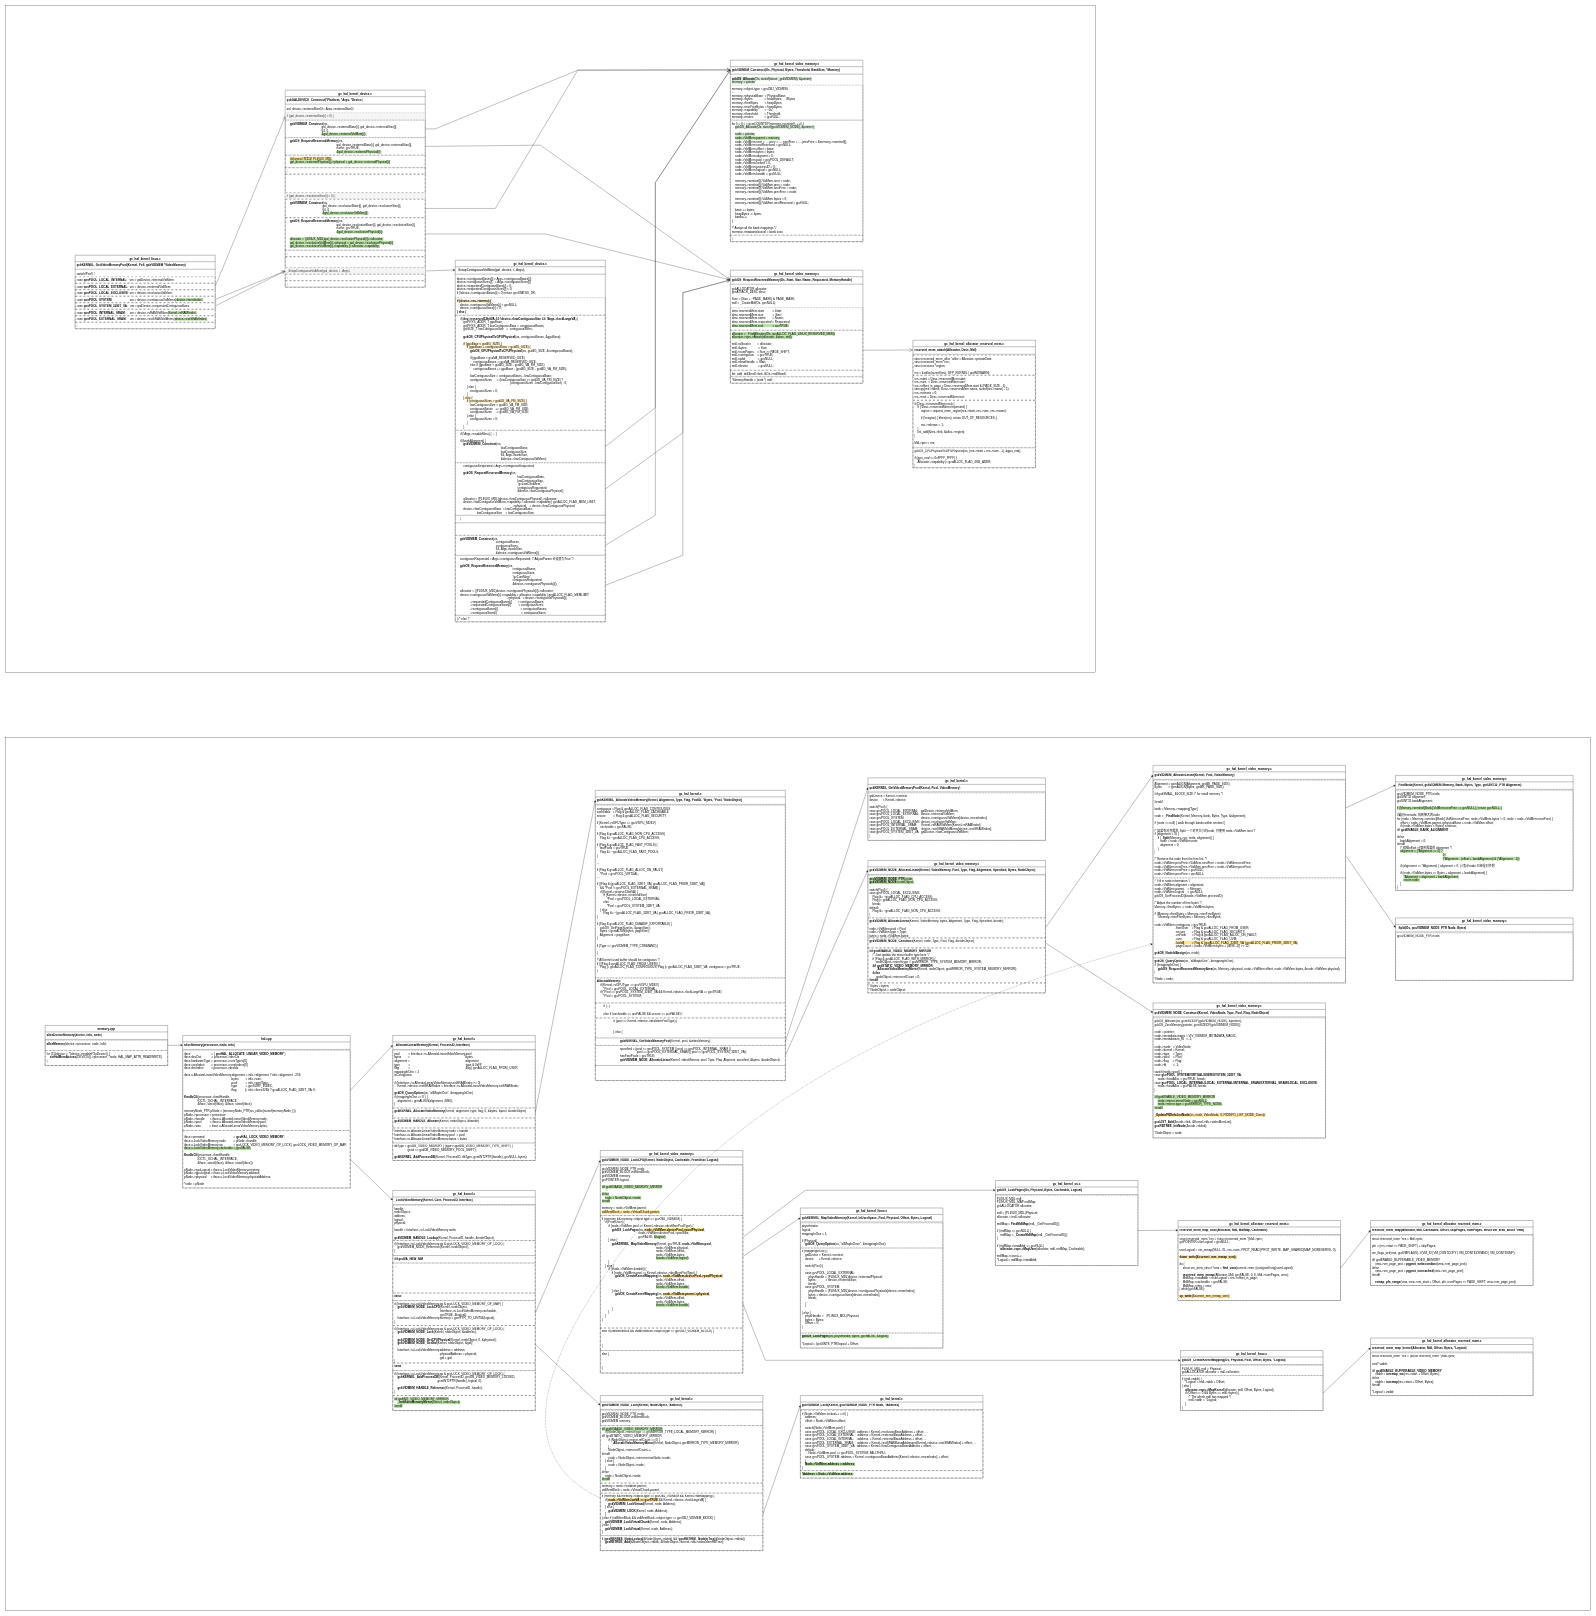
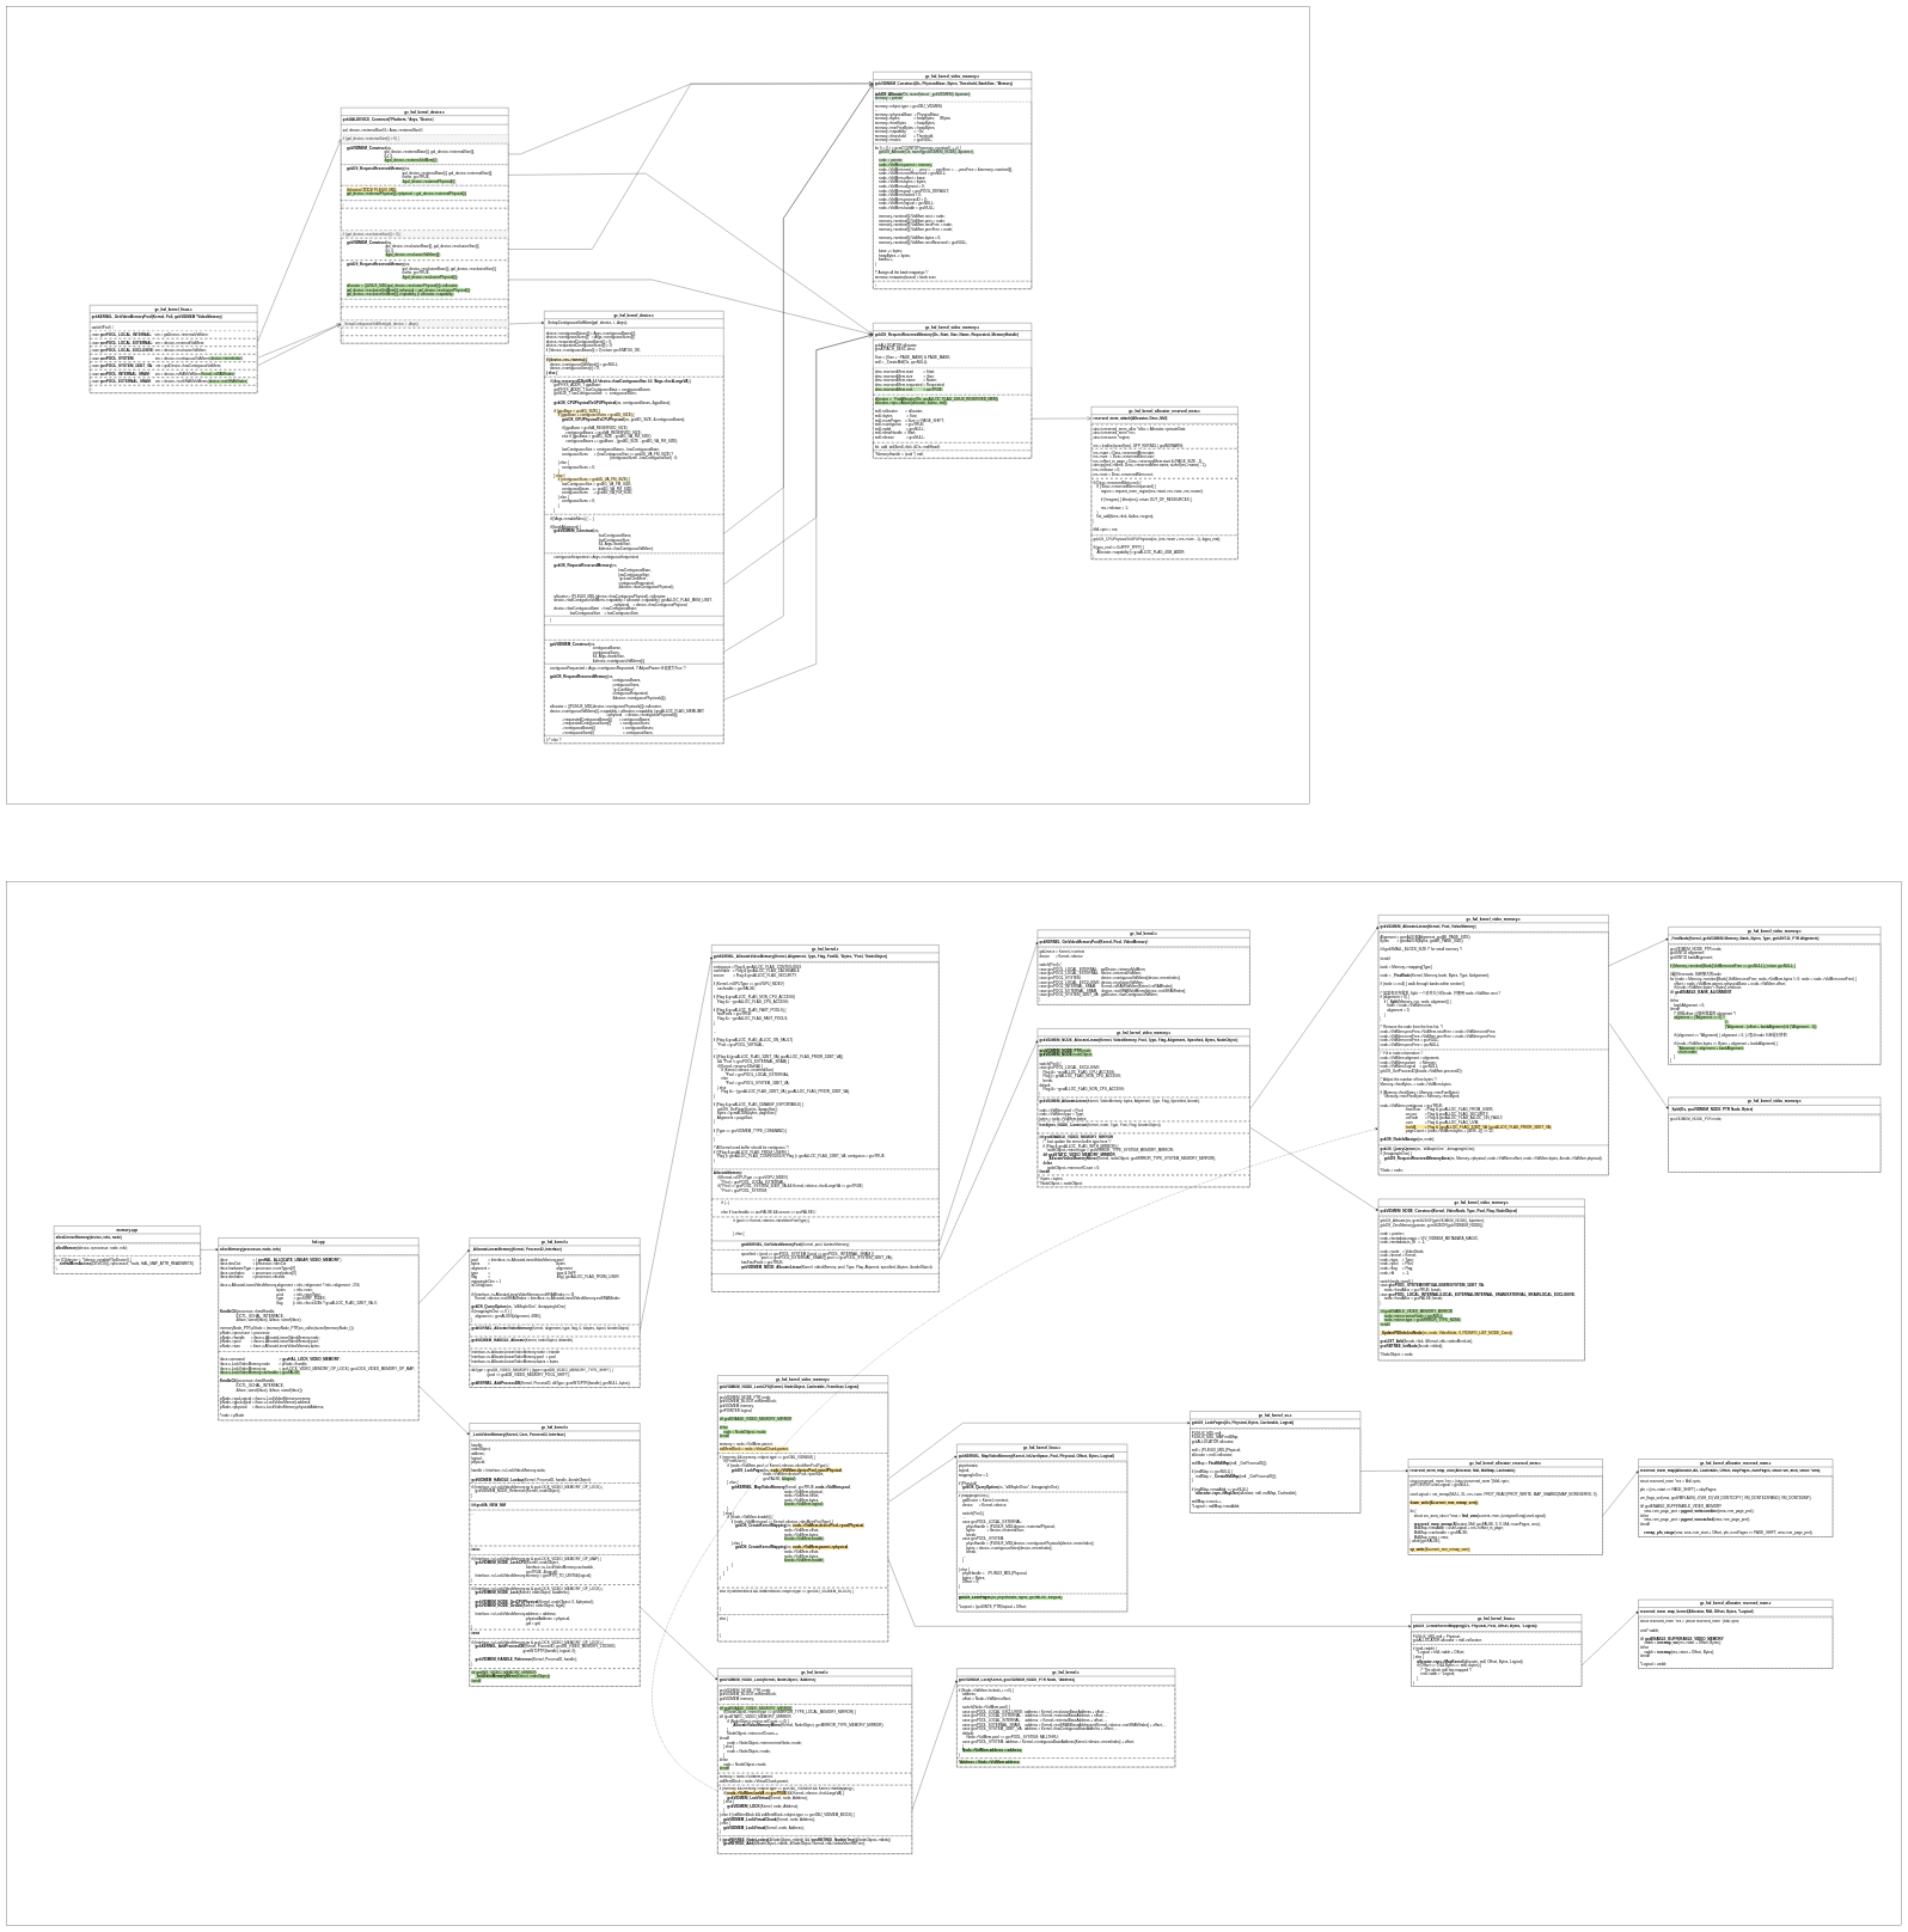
- <mxCell id="35" value="&lt;b&gt;gckVIDMEM_Construct(Os, Physical, Bytes, Threshold, BankSize, *Memory)&lt;/b&gt;" style="text;strokeColor=none;fillColor=none;align=left;verticalAlign=top;spacingLeft=4;spacingRight=4;overflow=hidden;rotatable=0;points=[[0,0.5],[1,0.5]];portConstraint=eastwest;whiteSpace=wrap;html=1;" parent="34" vertex="1"><mxGeometry y="26" width="530" height="26" as="geometry" /></mxCell>
+ <mxCell id="35" value="&lt;b&gt;gckVIDMEM_Construct(Os, PhysicalBase, Bytes, Threshold, BankSize, *Memory)&lt;/b&gt;" style="text;strokeColor=none;fillColor=none;align=left;verticalAlign=top;spacingLeft=4;spacingRight=4;overflow=hidden;rotatable=0;points=[[0,0.5],[1,0.5]];portConstraint=eastwest;whiteSpace=wrap;html=1;" parent="34" vertex="1"><mxGeometry y="26" width="530" height="26" as="geometry" /></mxCell>
- <mxCell id="11" value="case &lt;b&gt;gcvPOOL_SYSTEM_32BIT_VA&lt;/b&gt;:&amp;nbsp; &amp;nbsp;vm = galDevice-&amp;gt;requestedContiguousBaes;" style="text;strokeColor=default;fillColor=none;align=left;verticalAlign=top;spacingLeft=4;spacingRight=4;overflow=hidden;rotatable=0;points=[[0,0.5],[1,0.5]];portConstraint=eastwest;whiteSpace=wrap;html=1;dashed=1;dashPattern=8 8;" parent="3" vertex="1"><mxGeometry y="190" width="560" height="26" as="geometry" /></mxCell>
+ <mxCell id="11" value="case &lt;b&gt;gcvPOOL_SYSTEM_32BIT_VA&lt;/b&gt;:&amp;nbsp; &amp;nbsp;vm = galDevice-&amp;gt;lowContiguousVidMem;" style="text;strokeColor=default;fillColor=none;align=left;verticalAlign=top;spacingLeft=4;spacingRight=4;overflow=hidden;rotatable=0;points=[[0,0.5],[1,0.5]];portConstraint=eastwest;whiteSpace=wrap;html=1;dashed=1;dashPattern=8 8;" parent="3" vertex="1"><mxGeometry y="190" width="560" height="26" as="geometry" /></mxCell>
- <mxCell id="122" value="&lt;b&gt;gckVIDMEM_NODE_Construct&lt;/b&gt;(Kernel, node, Type, Pool, Flag, &amp;amp;nodeObject);" style="text;strokeColor=default;fillColor=none;align=left;verticalAlign=top;spacingLeft=4;spacingRight=4;overflow=hidden;rotatable=0;points=[[0,0.5],[1,0.5]];portConstraint=eastwest;whiteSpace=wrap;html=1;dashed=1;dashPattern=8 8;" parent="117" vertex="1"><mxGeometry y="310" width="710" height="40" as="geometry" /></mxCell>
+ <mxCell id="122" value="&lt;b&gt;freeBytes_NODE_Construct&lt;/b&gt;(Kernel, node, Type, Pool, Flag, &amp;amp;nodeObject);" style="text;strokeColor=default;fillColor=none;align=left;verticalAlign=top;spacingLeft=4;spacingRight=4;overflow=hidden;rotatable=0;points=[[0,0.5],[1,0.5]];portConstraint=eastwest;whiteSpace=wrap;html=1;dashed=1;dashPattern=8 8;" parent="117" vertex="1"><mxGeometry y="310" width="710" height="40" as="geometry" /></mxCell>
- <mxCell id="179" value="&lt;b&gt;reserved_mem_map(Allocator, Mdl, Cacheable, Offset, skipPages, numPages, struct vm_area_struct *vma)&lt;/b&gt;" style="text;strokeColor=none;fillColor=none;align=left;verticalAlign=top;spacingLeft=4;spacingRight=4;overflow=hidden;rotatable=0;points=[[0,0.5],[1,0.5]];portConstraint=eastwest;whiteSpace=wrap;html=1;" parent="178" vertex="1"><mxGeometry y="26" width="650" height="26" as="geometry" /></mxCell>
+ <mxCell id="179" value="&lt;b&gt;reserved_mem_map(Allocator, All, Cacheable, Offset, skipPages, numPages, struct vm_area_struct *vma)&lt;/b&gt;" style="text;strokeColor=none;fillColor=none;align=left;verticalAlign=top;spacingLeft=4;spacingRight=4;overflow=hidden;rotatable=0;points=[[0,0.5],[1,0.5]];portConstraint=eastwest;whiteSpace=wrap;html=1;" parent="178" vertex="1"><mxGeometry y="26" width="650" height="26" as="geometry" /></mxCell>
- <mxCell id="160" value="" style="endArrow=classic;html=1;rounded=0;exitX=1;exitY=0.5;exitDx=0;exitDy=0;entryX=0;entryY=0.5;entryDx=0;entryDy=0;" parent="1" source="147" target="153" edge="1"><mxGeometry width="50" height="50" relative="1" as="geometry"><mxPoint x="1410" y="4645" as="sourcePoint" /><mxPoint x="1580" y="4809" as="targetPoint" /></mxGeometry></mxCell>
